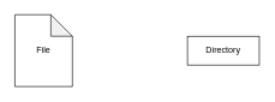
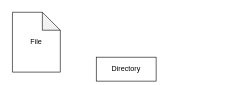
- <mxCell id="3" value="Directory" style="whiteSpace=wrap;html=1;align=center;" vertex="1" parent="1"><mxGeometry x="260" y="50" width="100" height="40" as="geometry" /></mxCell>
+ <mxCell id="3" value="Directory" style="whiteSpace=wrap;html=1;align=center;" vertex="1" parent="1"><mxGeometry x="160" y="95" width="100" height="40" as="geometry" /></mxCell>
